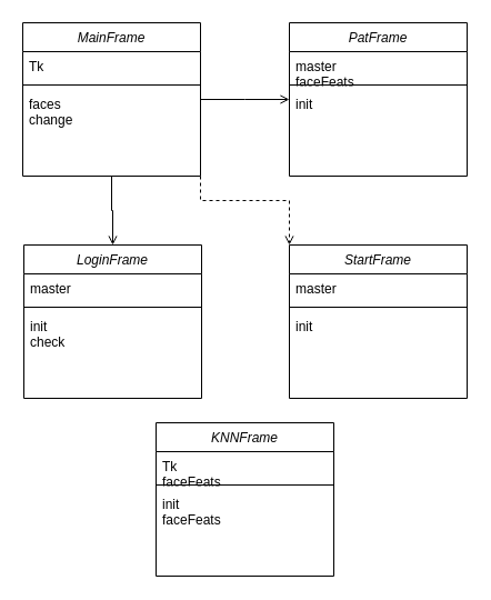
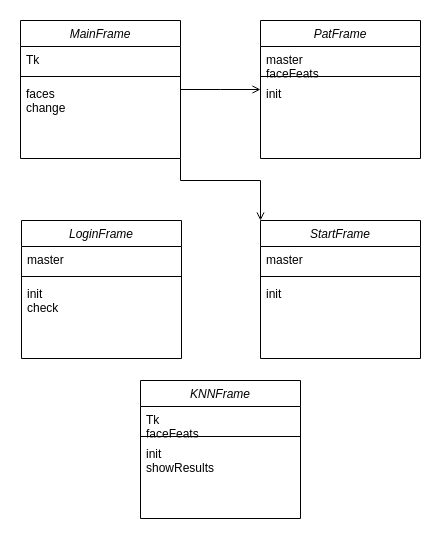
- <mxCell id="24" value="" style="endArrow=open;shadow=0;strokeWidth=1;rounded=0;endFill=1;edgeStyle=elbowEdgeStyle;elbow=vertical;exitX=1;exitY=1;exitDx=0;exitDy=0;entryX=0;entryY=0;entryDx=0;entryDy=0;dashed=1;" edge="1" parent="1" source="2" target="12"><mxGeometry x="0.5" y="41" relative="1" as="geometry"><mxPoint x="110" y="168" as="sourcePoint" /><mxPoint x="110" y="230" as="targetPoint" /><mxPoint x="-40" y="32" as="offset" /><Array as="points"><mxPoint x="220" y="180" /></Array></mxGeometry></mxCell>
+ <mxCell id="24" value="" style="endArrow=open;shadow=0;strokeWidth=1;rounded=0;endFill=1;edgeStyle=elbowEdgeStyle;elbow=vertical;exitX=1;exitY=1;exitDx=0;exitDy=0;entryX=0;entryY=0;entryDx=0;entryDy=0;" edge="1" parent="1" source="2" target="12"><mxGeometry x="0.5" y="41" relative="1" as="geometry"><mxPoint x="110" y="168" as="sourcePoint" /><mxPoint x="110" y="230" as="targetPoint" /><mxPoint x="-40" y="32" as="offset" /><Array as="points"><mxPoint x="220" y="180" /></Array></mxGeometry></mxCell>
- <mxCell id="11" value="" style="endArrow=open;shadow=0;strokeWidth=1;rounded=0;endFill=1;edgeStyle=elbowEdgeStyle;elbow=vertical;exitX=0.5;exitY=1;exitDx=0;exitDy=0;entryX=0.5;entryY=0;entryDx=0;entryDy=0;" edge="1" parent="1" source="2" target="7"><mxGeometry x="0.5" y="41" relative="1" as="geometry"><mxPoint x="190" y="99" as="sourcePoint" /><mxPoint x="210" y="170" as="targetPoint" /><mxPoint x="-40" y="32" as="offset" /></mxGeometry></mxCell>
- <mxCell id="23" value="init&#10;faceFeats" style="text;align=left;verticalAlign=top;spacingLeft=4;spacingRight=4;overflow=hidden;rotatable=0;points=[[0,0.5],[1,0.5]];portConstraint=eastwest;" vertex="1" parent="20"><mxGeometry y="60" width="160" height="50" as="geometry" /></mxCell>
+ <mxCell id="23" value="init&#10;showResults" style="text;align=left;verticalAlign=top;spacingLeft=4;spacingRight=4;overflow=hidden;rotatable=0;points=[[0,0.5],[1,0.5]];portConstraint=eastwest;" vertex="1" parent="20"><mxGeometry y="60" width="160" height="50" as="geometry" /></mxCell>
